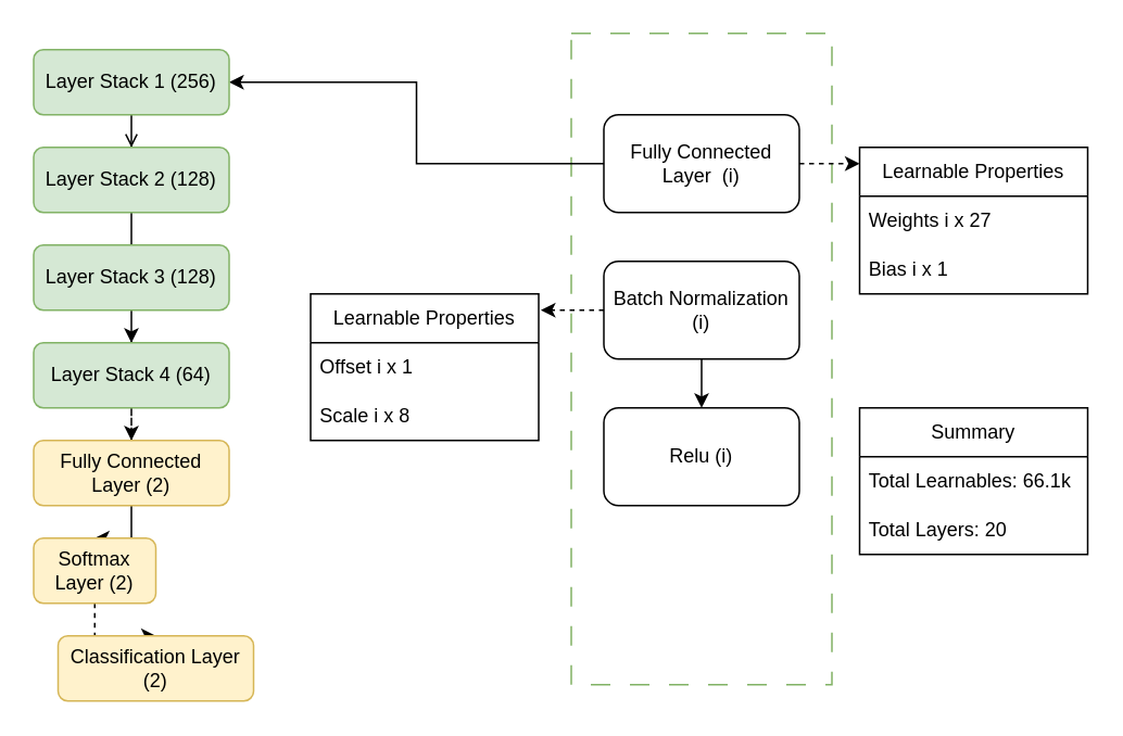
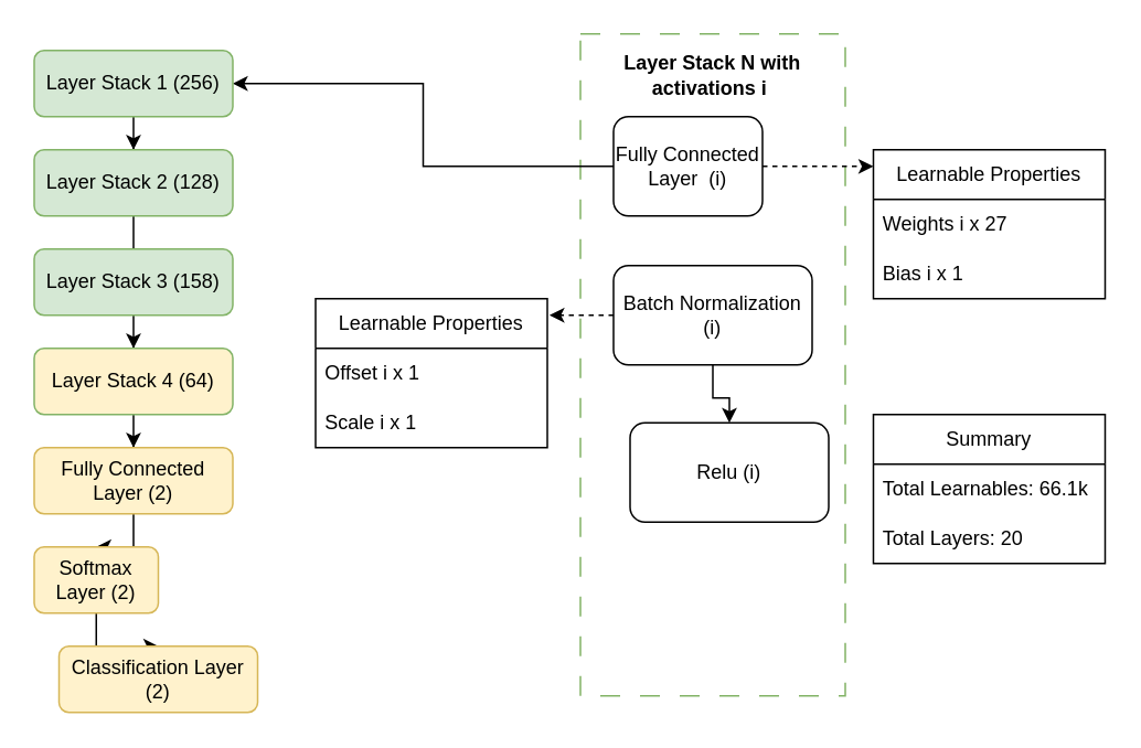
+ <mxCell id="21" value="&lt;b&gt;Layer Stack N with activations i&amp;nbsp;&lt;/b&gt;" style="text;html=1;align=center;verticalAlign=middle;whiteSpace=wrap;rounded=0;" vertex="1" parent="1"><mxGeometry x="350" y="30" width="160" height="30" as="geometry" /></mxCell>
- <mxCell id="8" value="" style="edgeStyle=orthogonalEdgeStyle;rounded=0;orthogonalLoop=1;jettySize=auto;html=1;endArrow=open;" edge="1" parent="1" source="9" target="11"><mxGeometry relative="1" as="geometry" /></mxCell>
+ <mxCell id="8" value="" style="edgeStyle=orthogonalEdgeStyle;rounded=0;orthogonalLoop=1;jettySize=auto;html=1;" edge="1" parent="1" source="9" target="11"><mxGeometry relative="1" as="geometry" /></mxCell>
- <mxCell id="4" value="Fully Connected Layer&amp;nbsp; (i)" style="rounded=1;whiteSpace=wrap;html=1;" vertex="1" parent="1"><mxGeometry x="370" y="70" width="120" height="60" as="geometry" /></mxCell>
+ <mxCell id="4" value="Fully Connected Layer&amp;nbsp; (i)" style="rounded=1;whiteSpace=wrap;html=1;" vertex="1" parent="1"><mxGeometry x="370" y="70" width="90" height="60" as="geometry" /></mxCell>
- <mxCell id="13" value="Layer Stack 3 (128)" style="rounded=1;whiteSpace=wrap;html=1;fillColor=#d5e8d4;strokeColor=#82b366;" vertex="1" parent="1"><mxGeometry x="20" y="150" width="120" height="40" as="geometry" /></mxCell>
+ <mxCell id="13" value="Layer Stack 3 (158)" style="rounded=1;whiteSpace=wrap;html=1;fillColor=#d5e8d4;strokeColor=#82b366;" vertex="1" parent="1"><mxGeometry x="20" y="150" width="120" height="40" as="geometry" /></mxCell>
- <mxCell id="15" value="Layer Stack 4 (64)" style="rounded=1;whiteSpace=wrap;html=1;fillColor=#d5e8d4;strokeColor=#82b366;" vertex="1" parent="1"><mxGeometry x="20" y="210" width="120" height="40" as="geometry" /></mxCell>
+ <mxCell id="15" value="Layer Stack 4 (64)" style="rounded=1;whiteSpace=wrap;html=1;fillColor=#fff2cc;strokeColor=#82b366;" vertex="1" parent="1"><mxGeometry x="20" y="210" width="120" height="40" as="geometry" /></mxCell>
- <mxCell id="27" value="Scale i x 8" style="text;strokeColor=none;fillColor=none;align=left;verticalAlign=middle;spacingLeft=4;spacingRight=4;overflow=hidden;points=[[0,0.5],[1,0.5]];portConstraint=eastwest;rotatable=0;whiteSpace=wrap;html=1;" vertex="1" parent="25"><mxGeometry y="60" width="140" height="30" as="geometry" /></mxCell>
+ <mxCell id="27" value="Scale i x 1" style="text;strokeColor=none;fillColor=none;align=left;verticalAlign=middle;spacingLeft=4;spacingRight=4;overflow=hidden;points=[[0,0.5],[1,0.5]];portConstraint=eastwest;rotatable=0;whiteSpace=wrap;html=1;" vertex="1" parent="25"><mxGeometry y="60" width="140" height="30" as="geometry" /></mxCell>
- <mxCell id="14" value="" style="edgeStyle=orthogonalEdgeStyle;rounded=0;orthogonalLoop=1;jettySize=auto;html=1;dashed=1;" edge="1" parent="1" source="15" target="17"><mxGeometry relative="1" as="geometry" /></mxCell>
+ <mxCell id="14" value="" style="edgeStyle=orthogonalEdgeStyle;rounded=0;orthogonalLoop=1;jettySize=auto;html=1;" edge="1" parent="1" source="15" target="17"><mxGeometry relative="1" as="geometry" /></mxCell>
- <mxCell id="7" value="Relu (i)" style="rounded=1;whiteSpace=wrap;html=1;" vertex="1" parent="1"><mxGeometry x="370" y="250" width="120" height="60" as="geometry" /></mxCell>
+ <mxCell id="7" value="Relu (i)" style="rounded=1;whiteSpace=wrap;html=1;" vertex="1" parent="1"><mxGeometry x="380" y="255" width="120" height="60" as="geometry" /></mxCell>
- <mxCell id="18" value="" style="edgeStyle=orthogonalEdgeStyle;rounded=0;orthogonalLoop=1;jettySize=auto;html=1;dashed=1;" edge="1" parent="1" source="19" target="20"><mxGeometry relative="1" as="geometry" /></mxCell>
+ <mxCell id="18" value="" style="edgeStyle=orthogonalEdgeStyle;rounded=0;orthogonalLoop=1;jettySize=auto;html=1;" edge="1" parent="1" source="19" target="20"><mxGeometry relative="1" as="geometry" /></mxCell>
